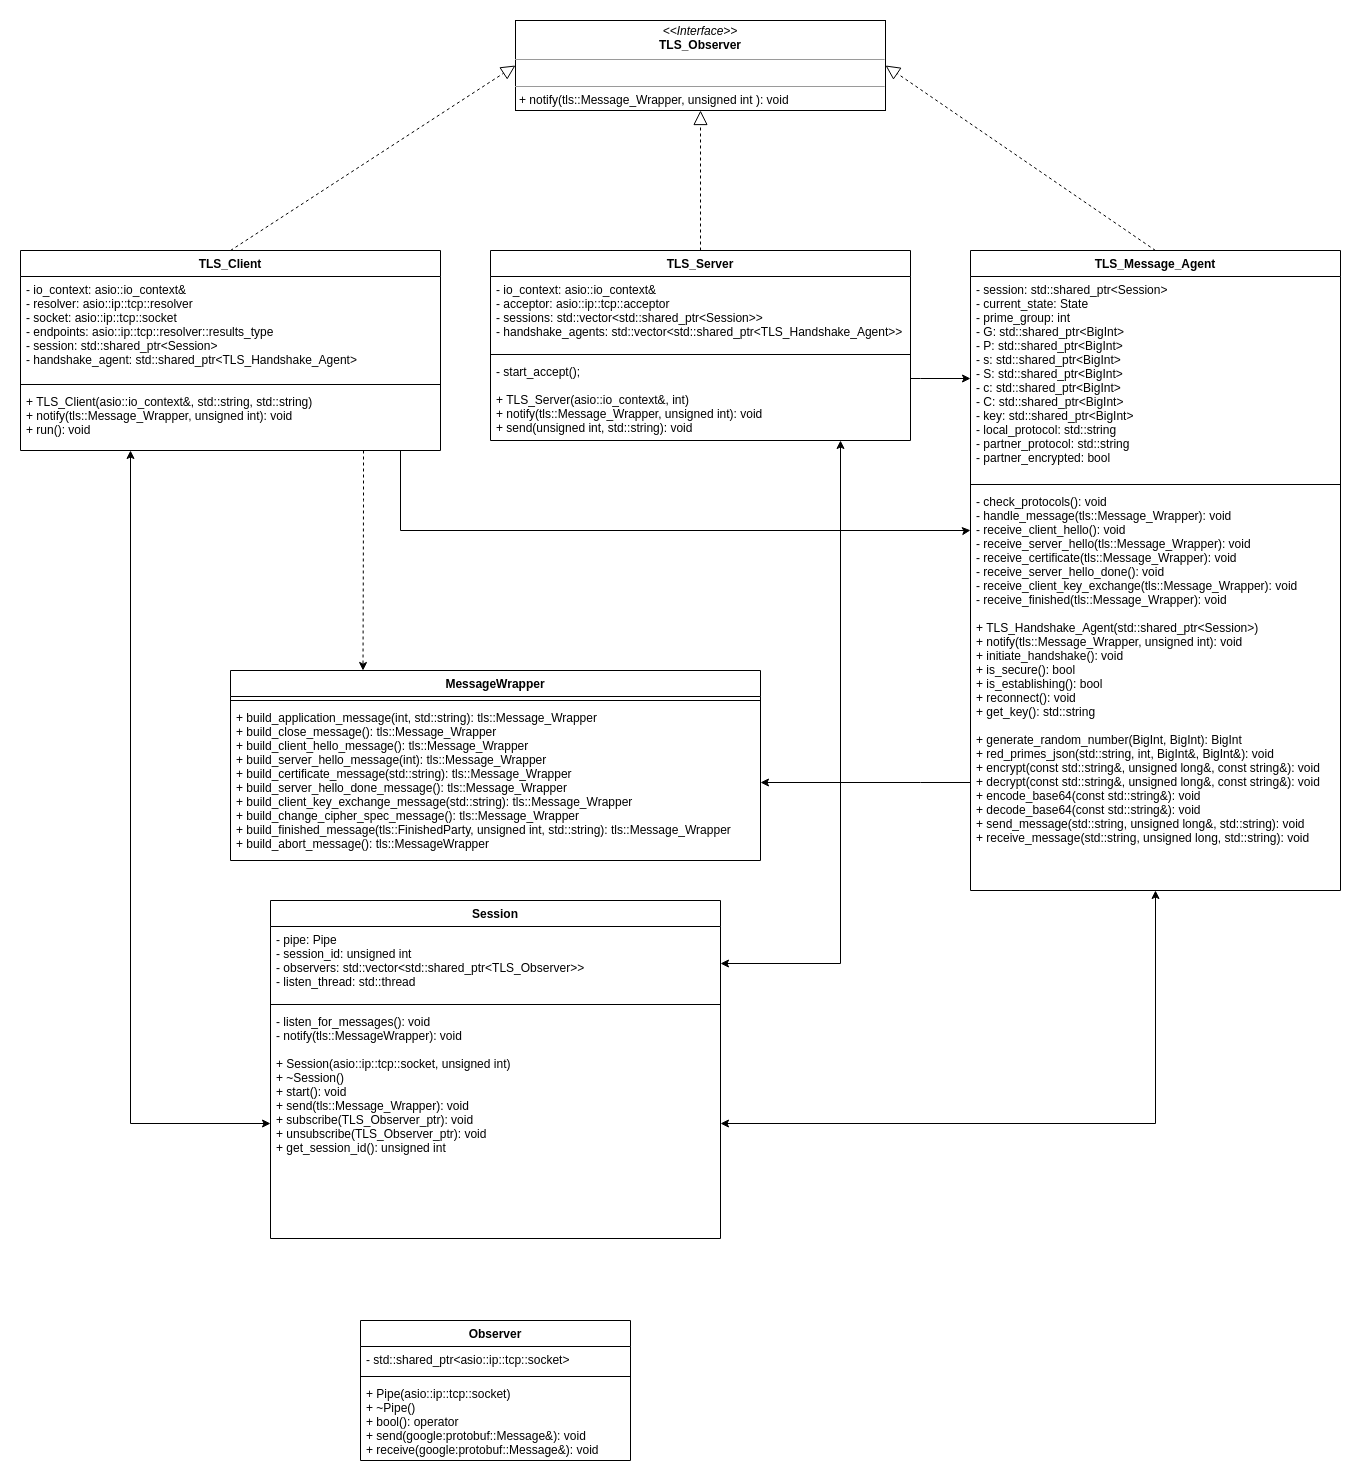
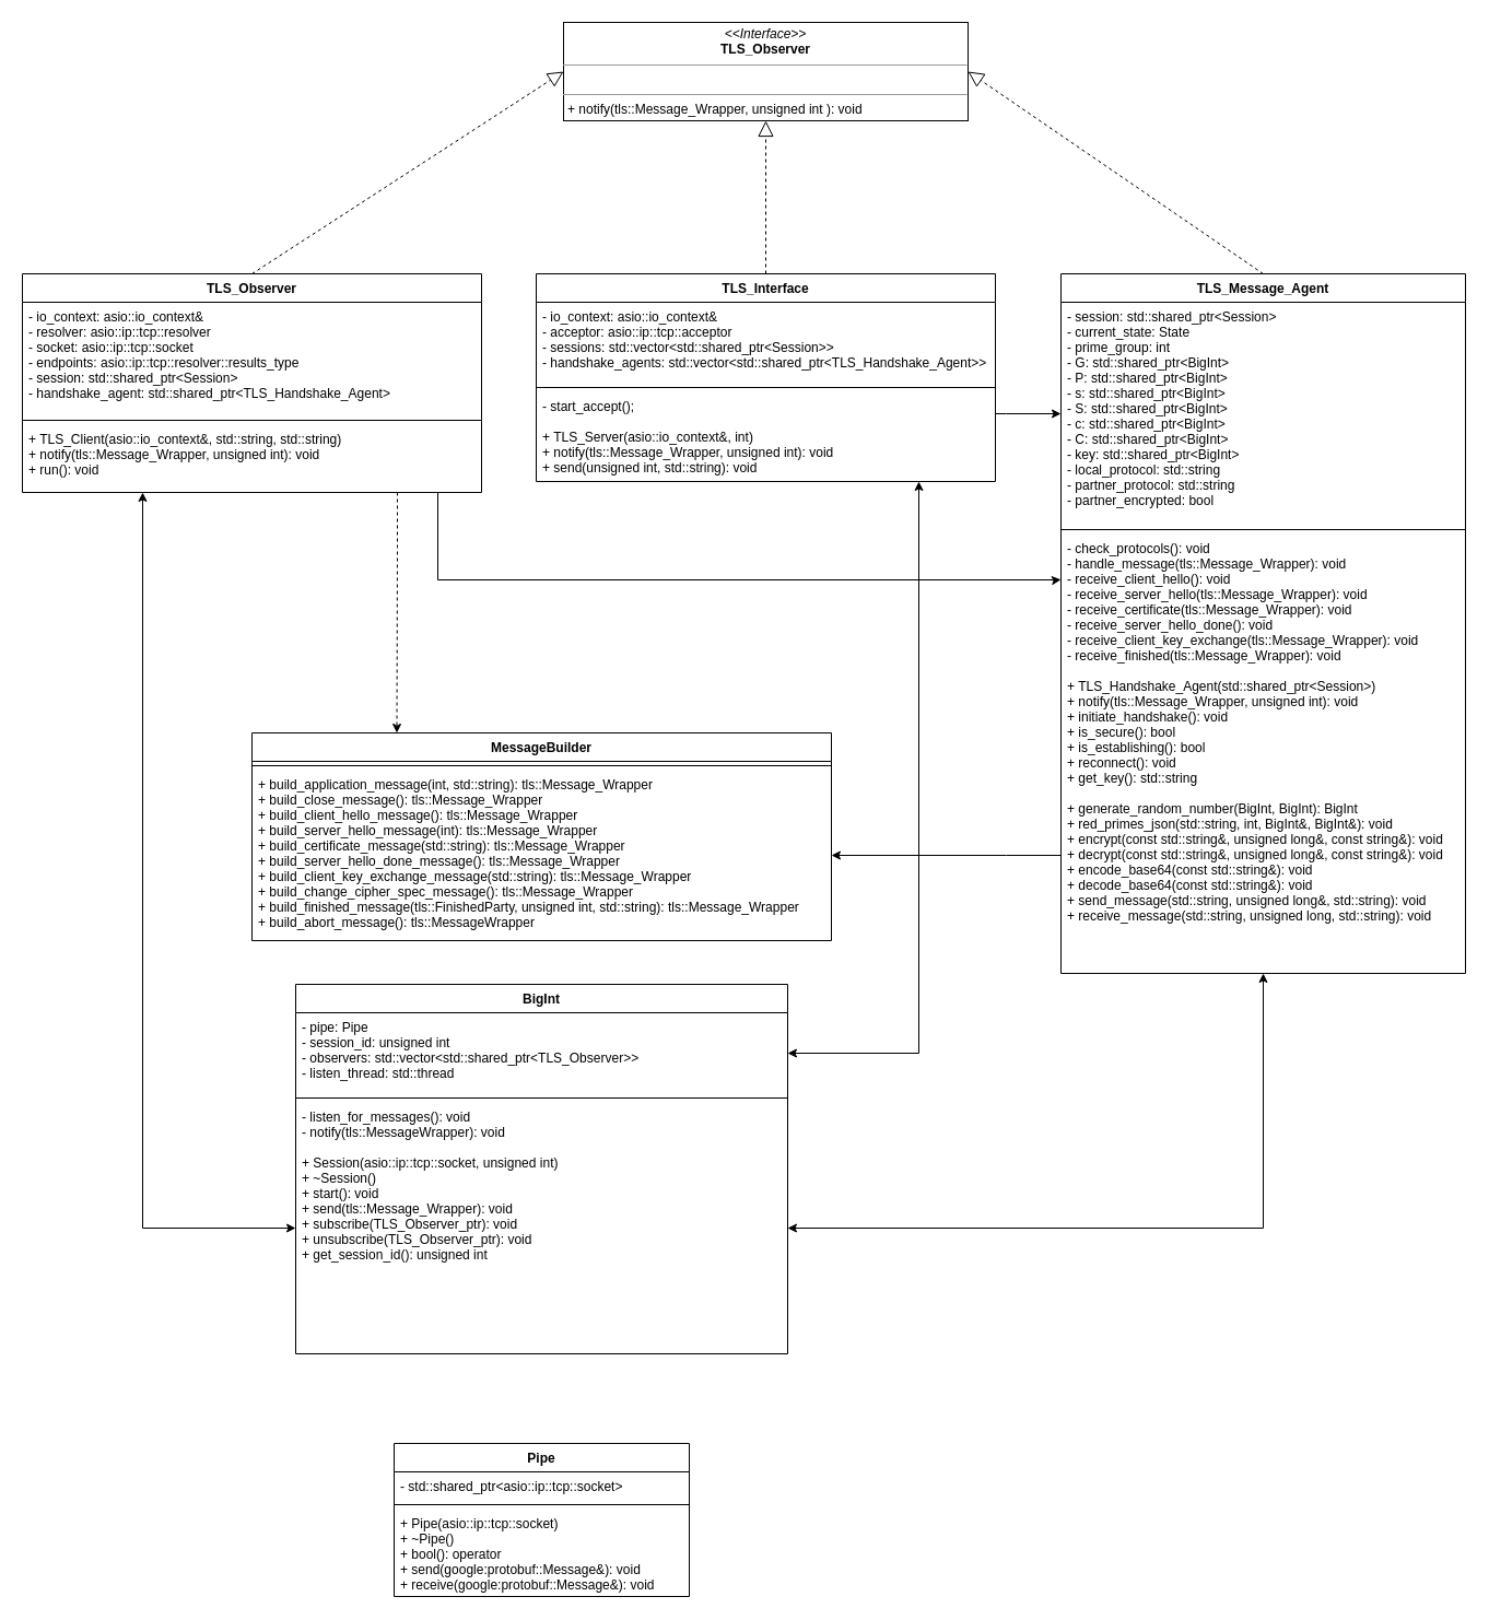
- <mxCell id="29" value="TLS_Client" style="swimlane;fontStyle=1;align=center;verticalAlign=top;childLayout=stackLayout;horizontal=1;startSize=26;horizontalStack=0;resizeParent=1;resizeParentMax=0;resizeLast=0;collapsible=1;marginBottom=0;" parent="1" vertex="1"><mxGeometry x="20" y="250" width="420" height="200" as="geometry" /></mxCell>
+ <mxCell id="29" value="TLS_Observer" style="swimlane;fontStyle=1;align=center;verticalAlign=top;childLayout=stackLayout;horizontal=1;startSize=26;horizontalStack=0;resizeParent=1;resizeParentMax=0;resizeLast=0;collapsible=1;marginBottom=0;" parent="1" vertex="1"><mxGeometry x="20" y="250" width="420" height="200" as="geometry" /></mxCell>
- <mxCell id="22" value="TLS_Server" style="swimlane;fontStyle=1;align=center;verticalAlign=top;childLayout=stackLayout;horizontal=1;startSize=26;horizontalStack=0;resizeParent=1;resizeParentMax=0;resizeLast=0;collapsible=1;marginBottom=0;" parent="1" vertex="1"><mxGeometry x="490" y="250" width="420" height="190" as="geometry" /></mxCell>
+ <mxCell id="22" value="TLS_Interface" style="swimlane;fontStyle=1;align=center;verticalAlign=top;childLayout=stackLayout;horizontal=1;startSize=26;horizontalStack=0;resizeParent=1;resizeParentMax=0;resizeLast=0;collapsible=1;marginBottom=0;" parent="1" vertex="1"><mxGeometry x="490" y="250" width="420" height="190" as="geometry" /></mxCell>
- <mxCell id="17" value="MessageWrapper" style="swimlane;fontStyle=1;align=center;verticalAlign=top;childLayout=stackLayout;horizontal=1;startSize=26;horizontalStack=0;resizeParent=1;resizeParentMax=0;resizeLast=0;collapsible=1;marginBottom=0;" parent="1" vertex="1"><mxGeometry x="230" y="670" width="530" height="190" as="geometry" /></mxCell>
+ <mxCell id="17" value="MessageBuilder" style="swimlane;fontStyle=1;align=center;verticalAlign=top;childLayout=stackLayout;horizontal=1;startSize=26;horizontalStack=0;resizeParent=1;resizeParentMax=0;resizeLast=0;collapsible=1;marginBottom=0;" parent="1" vertex="1"><mxGeometry x="230" y="670" width="530" height="190" as="geometry" /></mxCell>
- <mxCell id="9" value="Session" style="swimlane;fontStyle=1;align=center;verticalAlign=top;childLayout=stackLayout;horizontal=1;startSize=26;horizontalStack=0;resizeParent=1;resizeParentMax=0;resizeLast=0;collapsible=1;marginBottom=0;" parent="1" vertex="1"><mxGeometry x="270" y="900" width="450" height="338" as="geometry" /></mxCell>
+ <mxCell id="9" value="BigInt" style="swimlane;fontStyle=1;align=center;verticalAlign=top;childLayout=stackLayout;horizontal=1;startSize=26;horizontalStack=0;resizeParent=1;resizeParentMax=0;resizeLast=0;collapsible=1;marginBottom=0;" parent="1" vertex="1"><mxGeometry x="270" y="900" width="450" height="338" as="geometry" /></mxCell>
- <mxCell id="13" value="Observer" style="swimlane;fontStyle=1;align=center;verticalAlign=top;childLayout=stackLayout;horizontal=1;startSize=26;horizontalStack=0;resizeParent=1;resizeParentMax=0;resizeLast=0;collapsible=1;marginBottom=0;" parent="1" vertex="1"><mxGeometry x="360" y="1320" width="270" height="140" as="geometry" /></mxCell>
+ <mxCell id="13" value="Pipe" style="swimlane;fontStyle=1;align=center;verticalAlign=top;childLayout=stackLayout;horizontal=1;startSize=26;horizontalStack=0;resizeParent=1;resizeParentMax=0;resizeLast=0;collapsible=1;marginBottom=0;" parent="1" vertex="1"><mxGeometry x="360" y="1320" width="270" height="140" as="geometry" /></mxCell>
